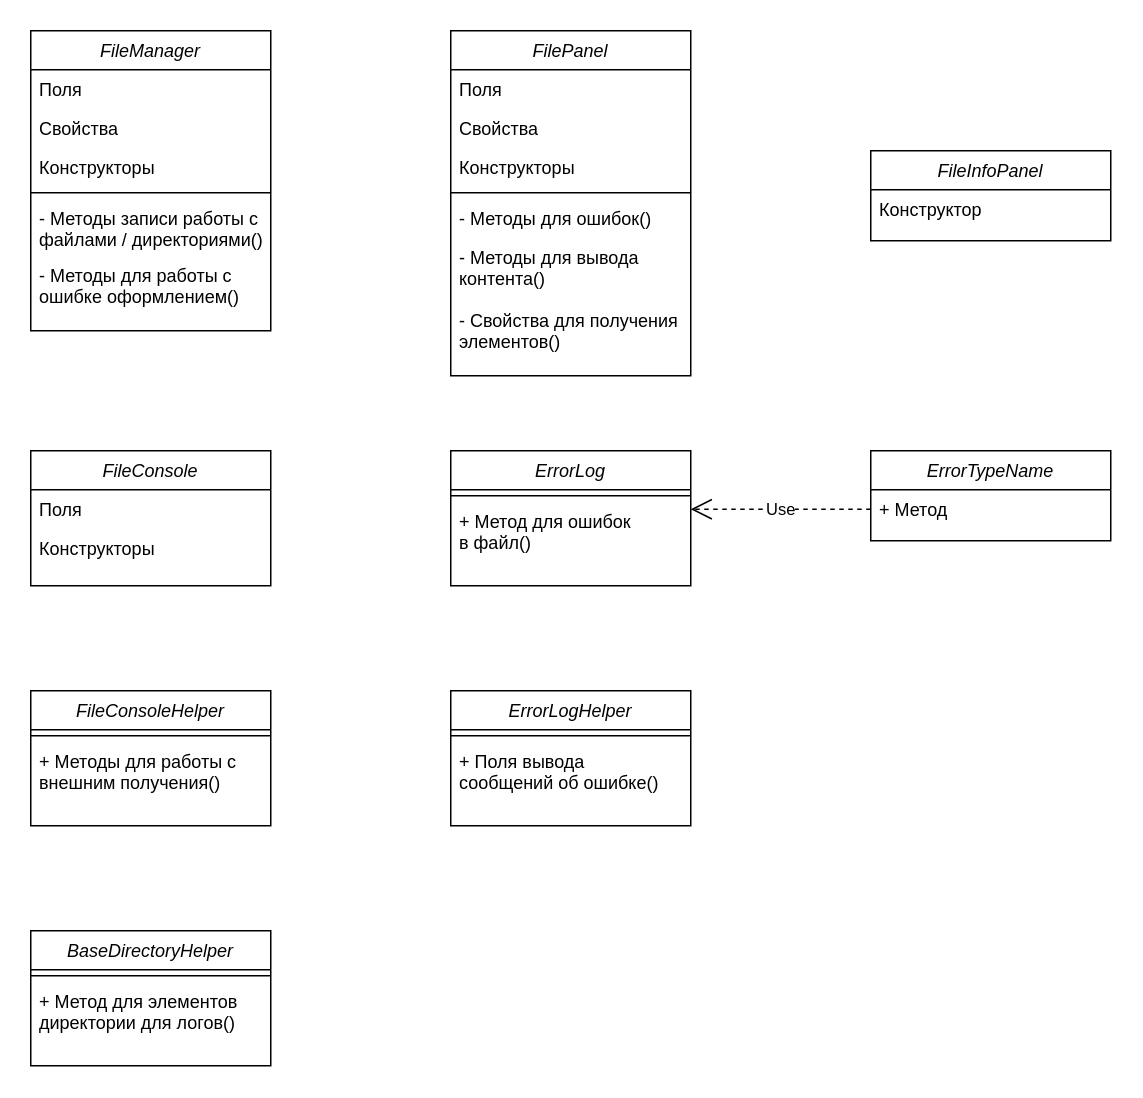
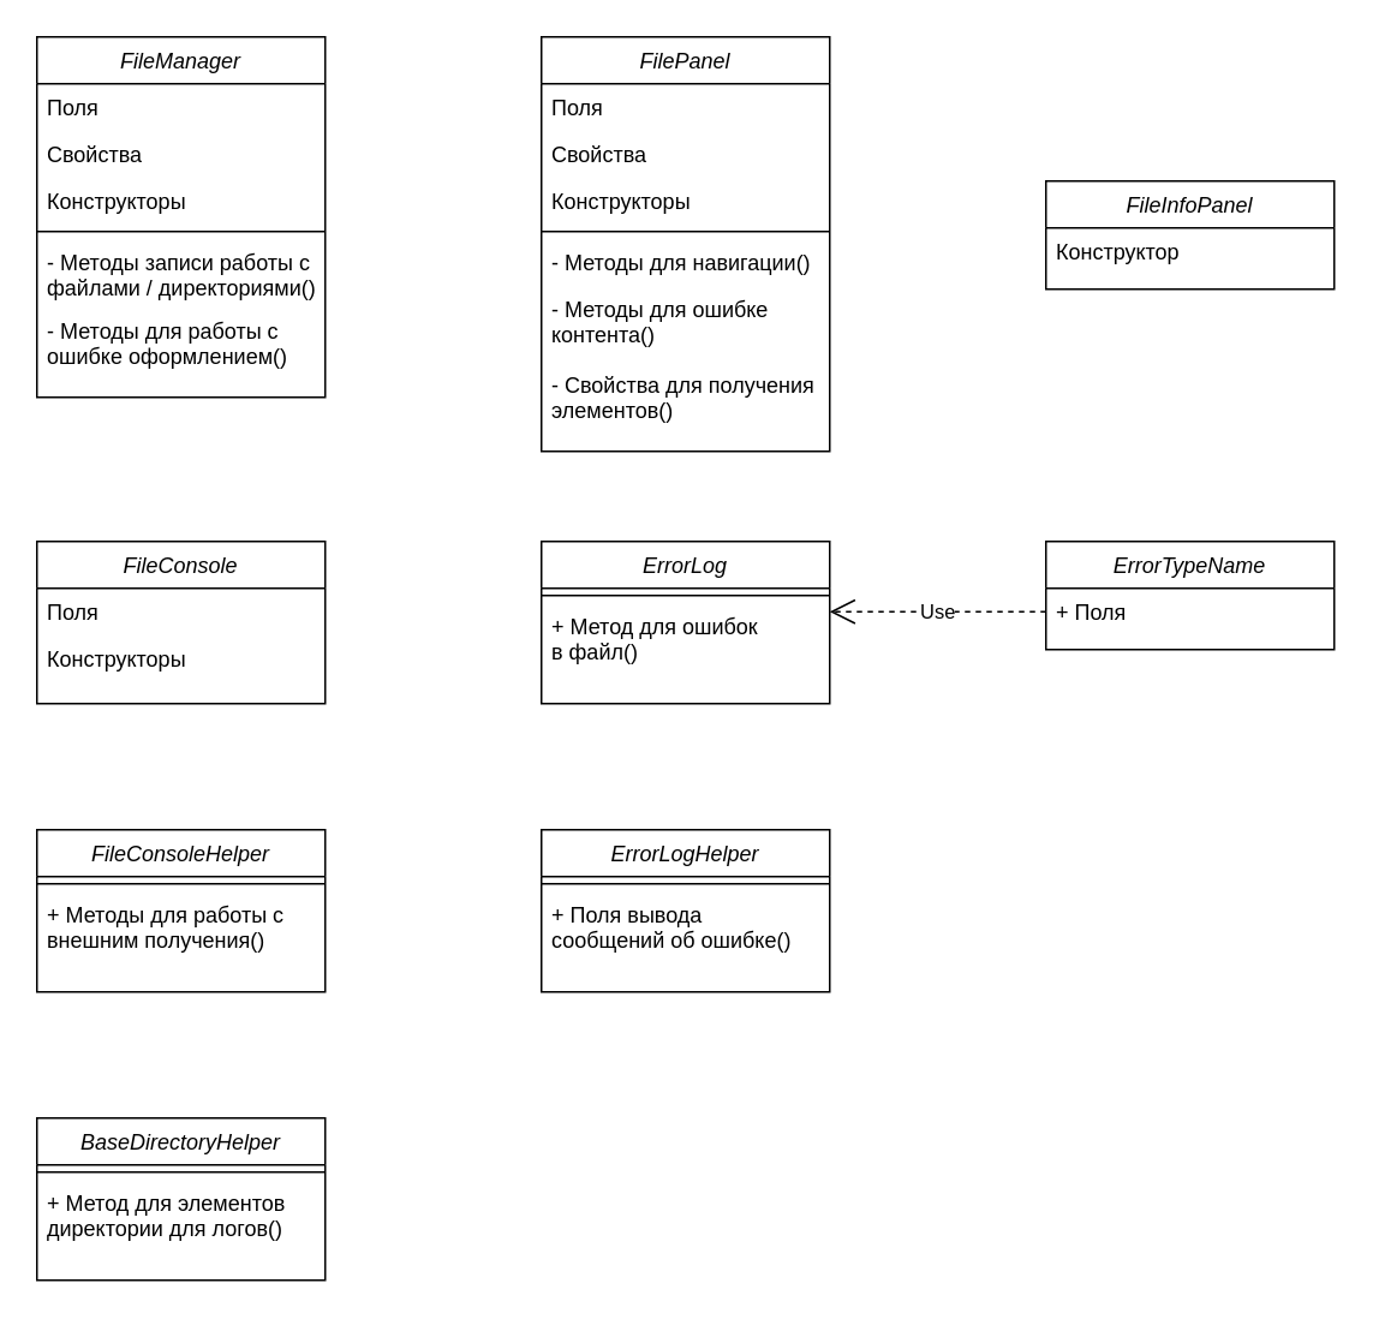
- <mxCell id="14" value="- Методы для ошибок()" style="text;align=left;verticalAlign=top;spacingLeft=4;spacingRight=4;overflow=hidden;rotatable=0;points=[[0,0.5],[1,0.5]];portConstraint=eastwest;" vertex="1" parent="9"><mxGeometry y="112" width="160" height="26" as="geometry" /></mxCell>
+ <mxCell id="14" value="- Методы для навигации()" style="text;align=left;verticalAlign=top;spacingLeft=4;spacingRight=4;overflow=hidden;rotatable=0;points=[[0,0.5],[1,0.5]];portConstraint=eastwest;" vertex="1" parent="9"><mxGeometry y="112" width="160" height="26" as="geometry" /></mxCell>
- <mxCell id="15" value="- Методы для вывода&#10;контента()" style="text;align=left;verticalAlign=top;spacingLeft=4;spacingRight=4;overflow=hidden;rotatable=0;points=[[0,0.5],[1,0.5]];portConstraint=eastwest;" vertex="1" parent="9"><mxGeometry y="138" width="160" height="42" as="geometry" /></mxCell>
+ <mxCell id="15" value="- Методы для ошибке&#10;контента()" style="text;align=left;verticalAlign=top;spacingLeft=4;spacingRight=4;overflow=hidden;rotatable=0;points=[[0,0.5],[1,0.5]];portConstraint=eastwest;" vertex="1" parent="9"><mxGeometry y="138" width="160" height="42" as="geometry" /></mxCell>
- <mxCell id="26" value="+ Метод" style="text;align=left;verticalAlign=top;spacingLeft=4;spacingRight=4;overflow=hidden;rotatable=0;points=[[0,0.5],[1,0.5]];portConstraint=eastwest;" vertex="1" parent="25"><mxGeometry y="26" width="160" height="26" as="geometry" /></mxCell>
+ <mxCell id="26" value="+ Поля" style="text;align=left;verticalAlign=top;spacingLeft=4;spacingRight=4;overflow=hidden;rotatable=0;points=[[0,0.5],[1,0.5]];portConstraint=eastwest;" vertex="1" parent="25"><mxGeometry y="26" width="160" height="26" as="geometry" /></mxCell>
